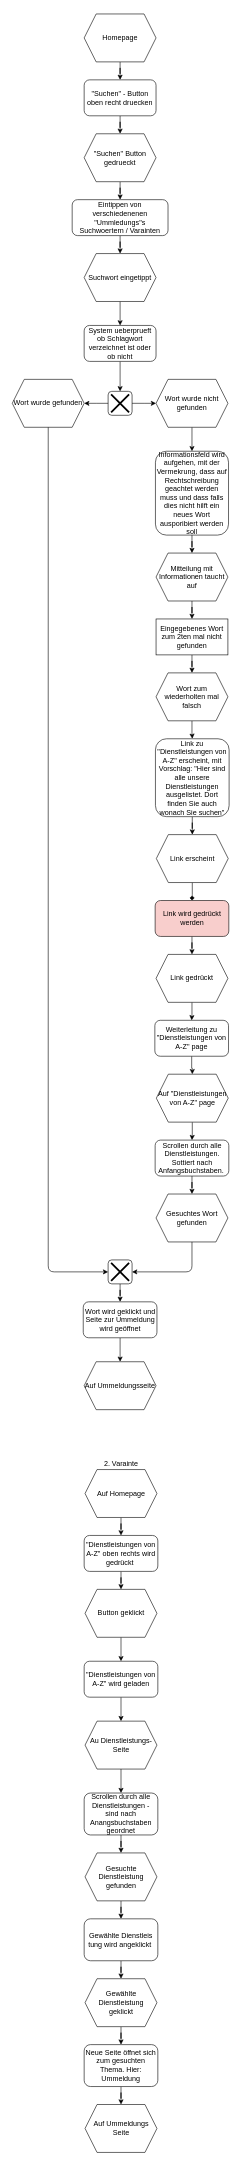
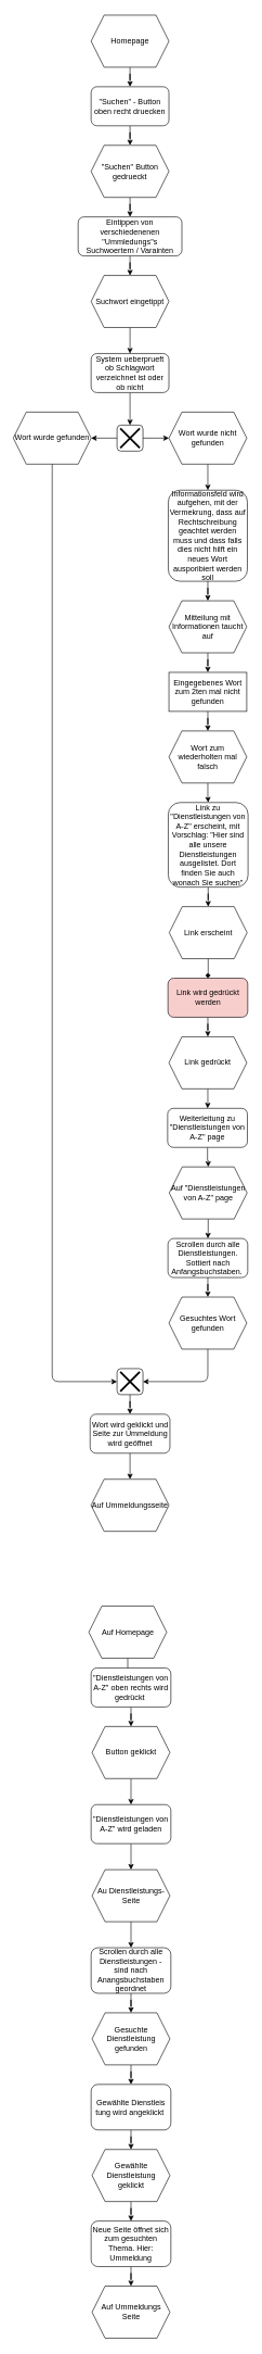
- <mxCell id="54" value="2. Varainte" style="text;html=1;strokeColor=none;fillColor=none;align=center;verticalAlign=middle;whiteSpace=wrap;rounded=0;" vertex="1" parent="1"><mxGeometry x="171.5" y="2430" width="60" height="20" as="geometry" /></mxCell>
- <mxCell id="53" value="Auf Homepage" style="shape=hexagon;perimeter=hexagonPerimeter2;whiteSpace=wrap;html=1;fixedSize=1;" vertex="1" parent="1"><mxGeometry x="141.5" y="2450" width="120" height="80" as="geometry" /></mxCell>
+ <mxCell id="53" value="Auf Homepage" style="shape=hexagon;perimeter=hexagonPerimeter2;whiteSpace=wrap;html=1;fixedSize=1;" vertex="1" parent="1"><mxGeometry x="136.5" y="2465" width="120" height="80" as="geometry" /></mxCell>
